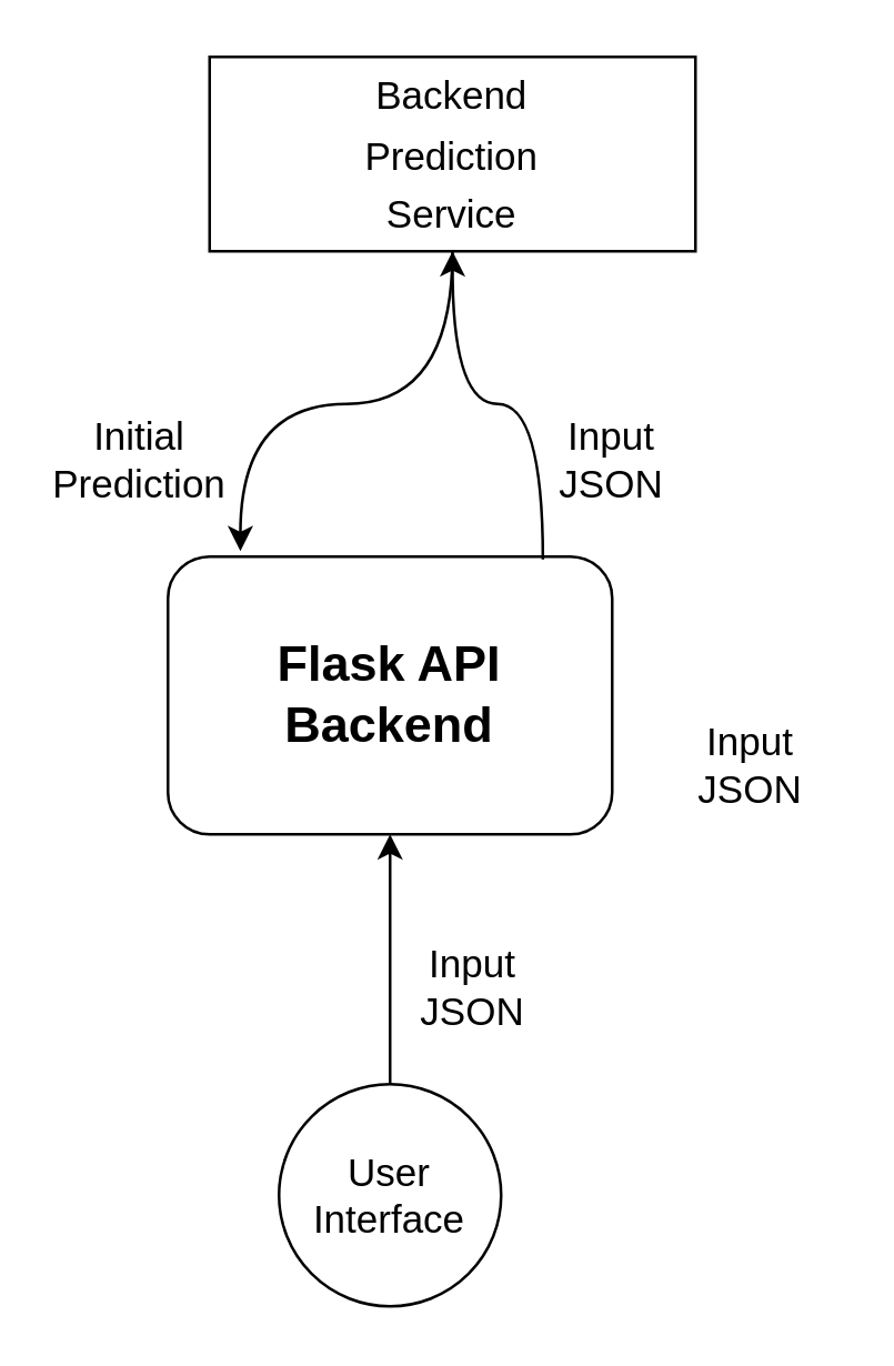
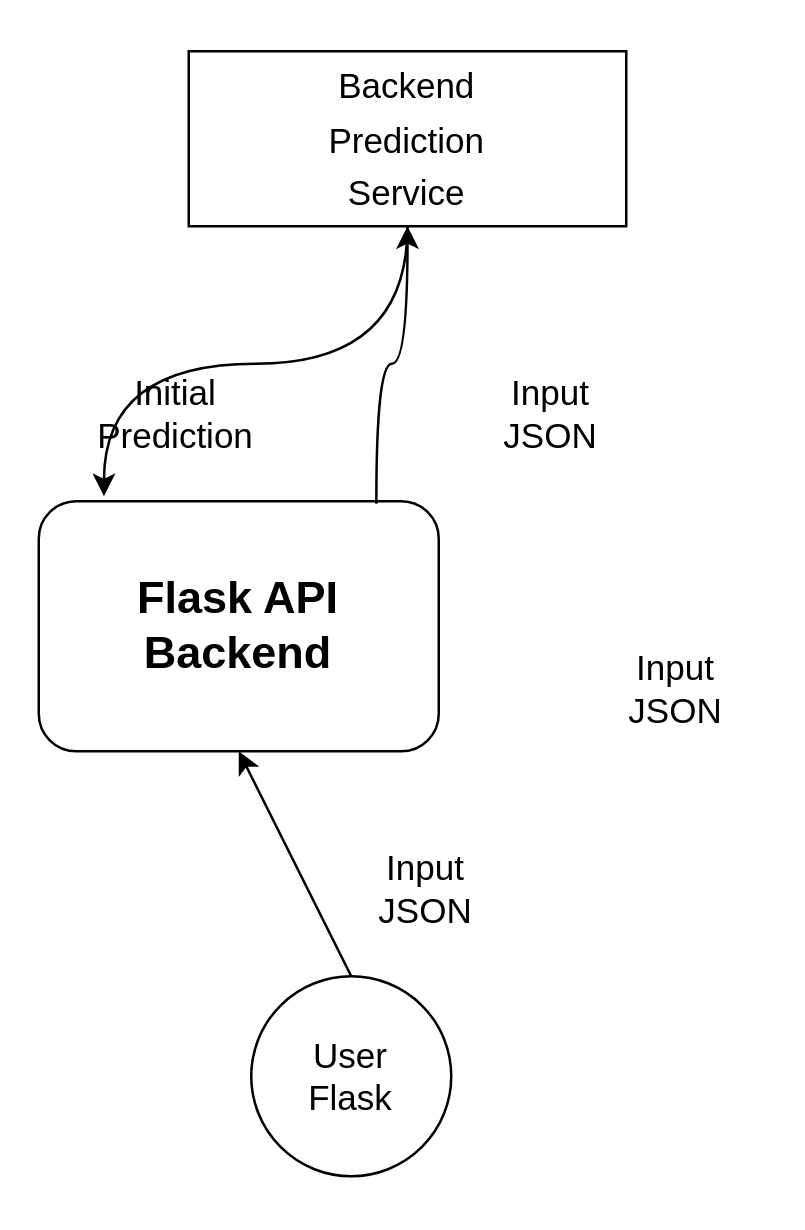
- <mxCell id="7" value="&lt;div&gt;Initial&lt;/div&gt;&lt;div&gt;Prediction&lt;/div&gt;" style="text;html=1;strokeColor=none;fillColor=none;align=center;verticalAlign=middle;whiteSpace=wrap;rounded=0;fontSize=14;" vertex="1" parent="1"><mxGeometry y="150" width="60" height="30" as="geometry" x="20" /></mxCell>
+ <mxCell id="7" value="&lt;div&gt;Initial&lt;/div&gt;&lt;div&gt;Prediction&lt;/div&gt;" style="text;html=1;strokeColor=none;fillColor=none;align=center;verticalAlign=middle;whiteSpace=wrap;rounded=0;fontSize=14;" vertex="1" parent="1"><mxGeometry x="40" y="150" width="60" height="30" as="geometry" /></mxCell>
- <mxCell id="2" value="&lt;div&gt;&lt;font style=&quot;font-size: 18px;&quot;&gt;&lt;b&gt;Flask API&lt;/b&gt;&lt;/font&gt;&lt;/div&gt;&lt;div&gt;&lt;font style=&quot;font-size: 18px;&quot;&gt;&lt;b&gt;Backend&lt;/b&gt;&lt;br&gt;&lt;/font&gt;&lt;/div&gt;" style="rounded=1;whiteSpace=wrap;html=1;" vertex="1" parent="1"><mxGeometry x="60" y="200" width="160" height="100" as="geometry" /></mxCell>
+ <mxCell id="2" value="&lt;div&gt;&lt;font style=&quot;font-size: 18px;&quot;&gt;&lt;b&gt;Flask API&lt;/b&gt;&lt;/font&gt;&lt;/div&gt;&lt;div&gt;&lt;font style=&quot;font-size: 18px;&quot;&gt;&lt;b&gt;Backend&lt;/b&gt;&lt;br&gt;&lt;/font&gt;&lt;/div&gt;" style="rounded=1;whiteSpace=wrap;html=1;" vertex="1" parent="1"><mxGeometry x="15" y="200" width="160" height="100" as="geometry" /></mxCell>
- <mxCell id="10" value="&lt;div&gt;User&lt;/div&gt;&lt;div&gt;Interface&lt;br&gt;&lt;/div&gt;" style="ellipse;whiteSpace=wrap;html=1;aspect=fixed;fontSize=14;" vertex="1" parent="1"><mxGeometry x="100" y="390" width="80" height="80" as="geometry" /></mxCell>
+ <mxCell id="10" value="&lt;div&gt;User&lt;/div&gt;&lt;div&gt;Flask&lt;br&gt;&lt;/div&gt;" style="ellipse;whiteSpace=wrap;html=1;aspect=fixed;fontSize=14;" vertex="1" parent="1"><mxGeometry x="100" y="390" width="80" height="80" as="geometry" /></mxCell>
